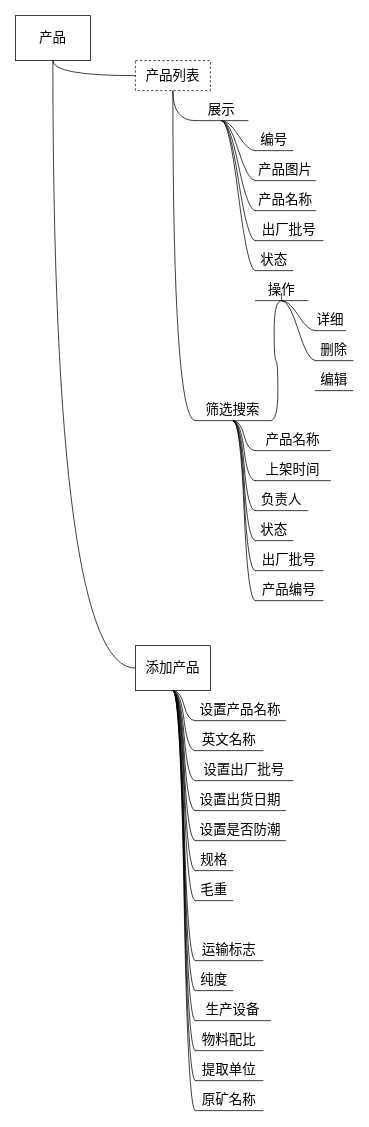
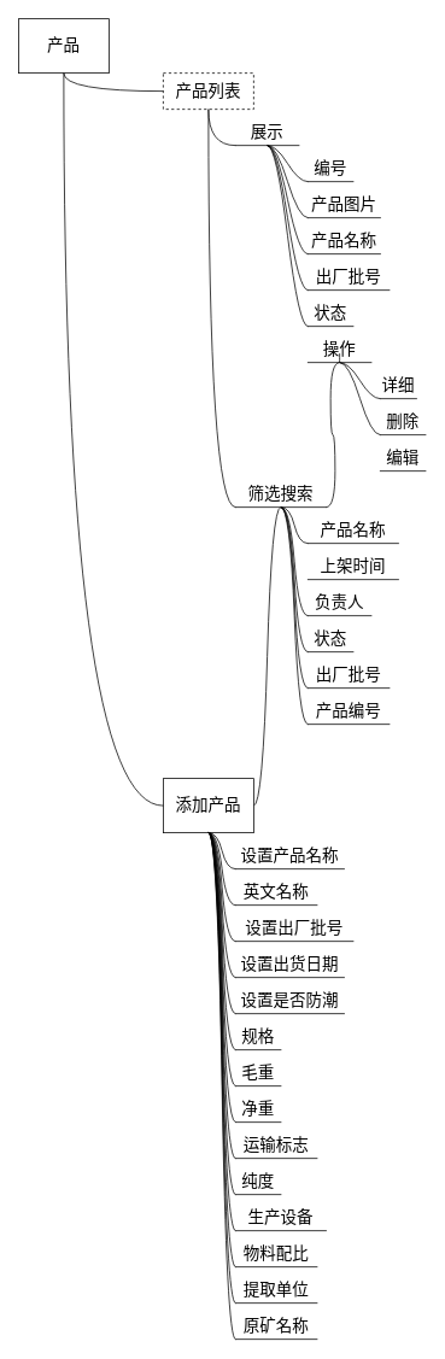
- <mxCell id="30" value="" style="edgeStyle=entityRelationEdgeStyle;startArrow=none;endArrow=none;segment=10;curved=1;rounded=0;fontFamily=Helvetica;fontSize=18;fontColor=default;elbow=vertical;exitX=0.5;exitY=1;exitDx=0;exitDy=0;exitPerimeter=0;movable=1;resizable=1;rotatable=1;deletable=1;editable=1;connectable=1;" parent="1" source="26" target="29" edge="1"><mxGeometry relative="1" as="geometry"><mxPoint x="310" y="600" as="sourcePoint" /></mxGeometry></mxCell>
+ <mxCell id="30" value="" style="edgeStyle=entityRelationEdgeStyle;startArrow=none;endArrow=none;segment=10;curved=1;rounded=0;fontFamily=Helvetica;fontSize=18;fontColor=default;elbow=vertical;exitX=0.5;exitY=1;exitDx=0;exitDy=0;exitPerimeter=0;movable=1;resizable=1;rotatable=1;deletable=1;editable=1;connectable=1;" parent="1" source="26" target="39" edge="1"><mxGeometry relative="1" as="geometry"><mxPoint x="310" y="600" as="sourcePoint" /></mxGeometry></mxCell>
+ <mxCell id="54" value="" style="edgeStyle=entityRelationEdgeStyle;startArrow=none;endArrow=none;segment=10;curved=1;rounded=0;fontFamily=Helvetica;fontSize=18;fontColor=default;elbow=vertical;exitX=0.5;exitY=1;exitDx=0;exitDy=0;movable=1;resizable=1;rotatable=1;deletable=1;editable=1;connectable=1;" parent="1" source="39" target="53" edge="1"><mxGeometry relative="1" as="geometry"><mxPoint x="210" y="1160" as="sourcePoint" /></mxGeometry></mxCell>
+ <mxCell id="53" value="净重" style="whiteSpace=wrap;shape=partialRectangle;top=0;left=0;bottom=1;right=0;points=[[0,1,0,0,0],[0.25,1,0,0,0],[0.5,1,0,0,0],[0.75,1,0,0,2],[1,1,0,0,0]];fillColor=none;align=center;verticalAlign=bottom;routingCenterY=0.5;snapToPoint=1;recursiveResize=0;autosize=1;treeFolding=0;treeMoving=1;newEdgeStyle={&quot;edgeStyle&quot;:&quot;entityRelationEdgeStyle&quot;,&quot;startArrow&quot;:&quot;none&quot;,&quot;endArrow&quot;:&quot;none&quot;,&quot;segment&quot;:10,&quot;curved&quot;:1};labelBorderColor=none;comic=0;pointerEvents=1;fontFamily=Helvetica;fontSize=18;fontColor=default;startSize=0;strokeColor=default;html=1;metaEdit=0;backgroundOutline=0;editable=1;movable=1;resizable=1;rotatable=1;deletable=1;connectable=1;expand=1;" parent="1" vertex="1"><mxGeometry x="260" y="1210" width="50" height="30" as="geometry" /></mxCell>
